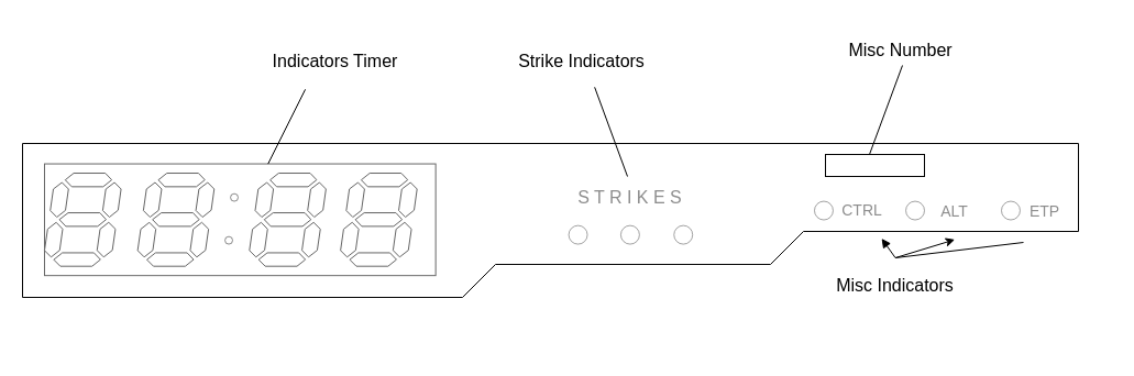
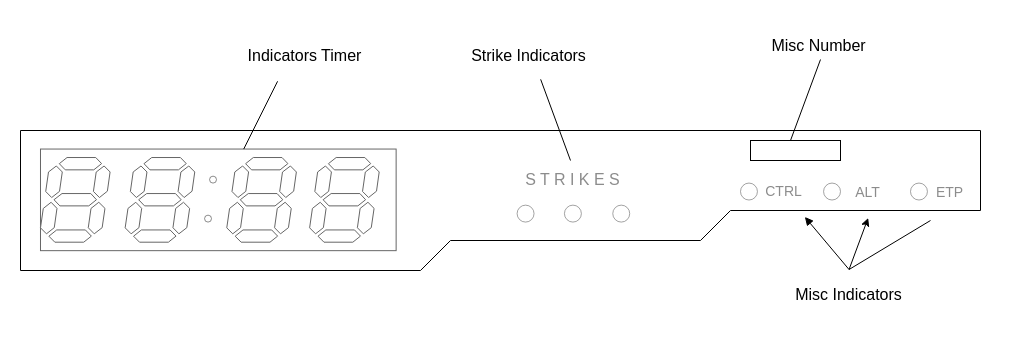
- <mxCell id="35" value="Misc Indicators" style="text;html=1;strokeColor=none;fillColor=none;align=center;verticalAlign=middle;whiteSpace=wrap;rounded=0;fontSize=16;" parent="1" vertex="1"><mxGeometry x="735.16" y="234" width="156.78" height="50.81" as="geometry" /></mxCell>
+ <mxCell id="35" value="Misc Indicators" style="text;html=1;strokeColor=none;fillColor=none;align=center;verticalAlign=middle;whiteSpace=wrap;rounded=0;fontSize=16;" parent="1" vertex="1"><mxGeometry x="770.16" y="269" width="156.78" height="50.81" as="geometry" /></mxCell>
